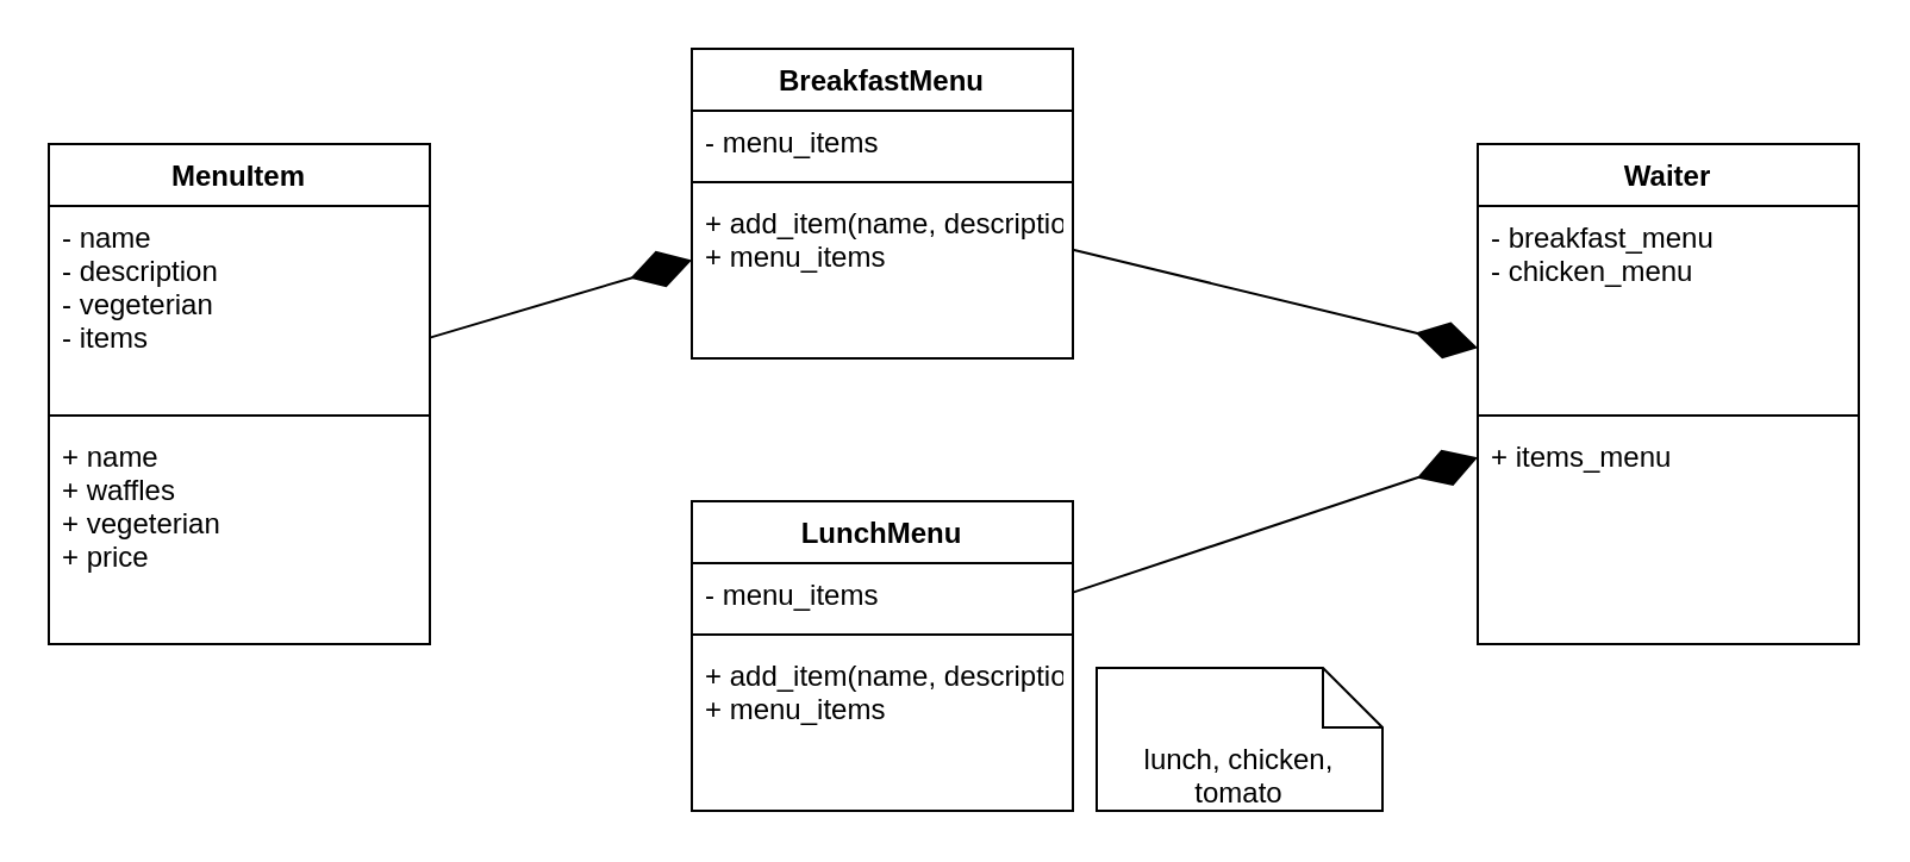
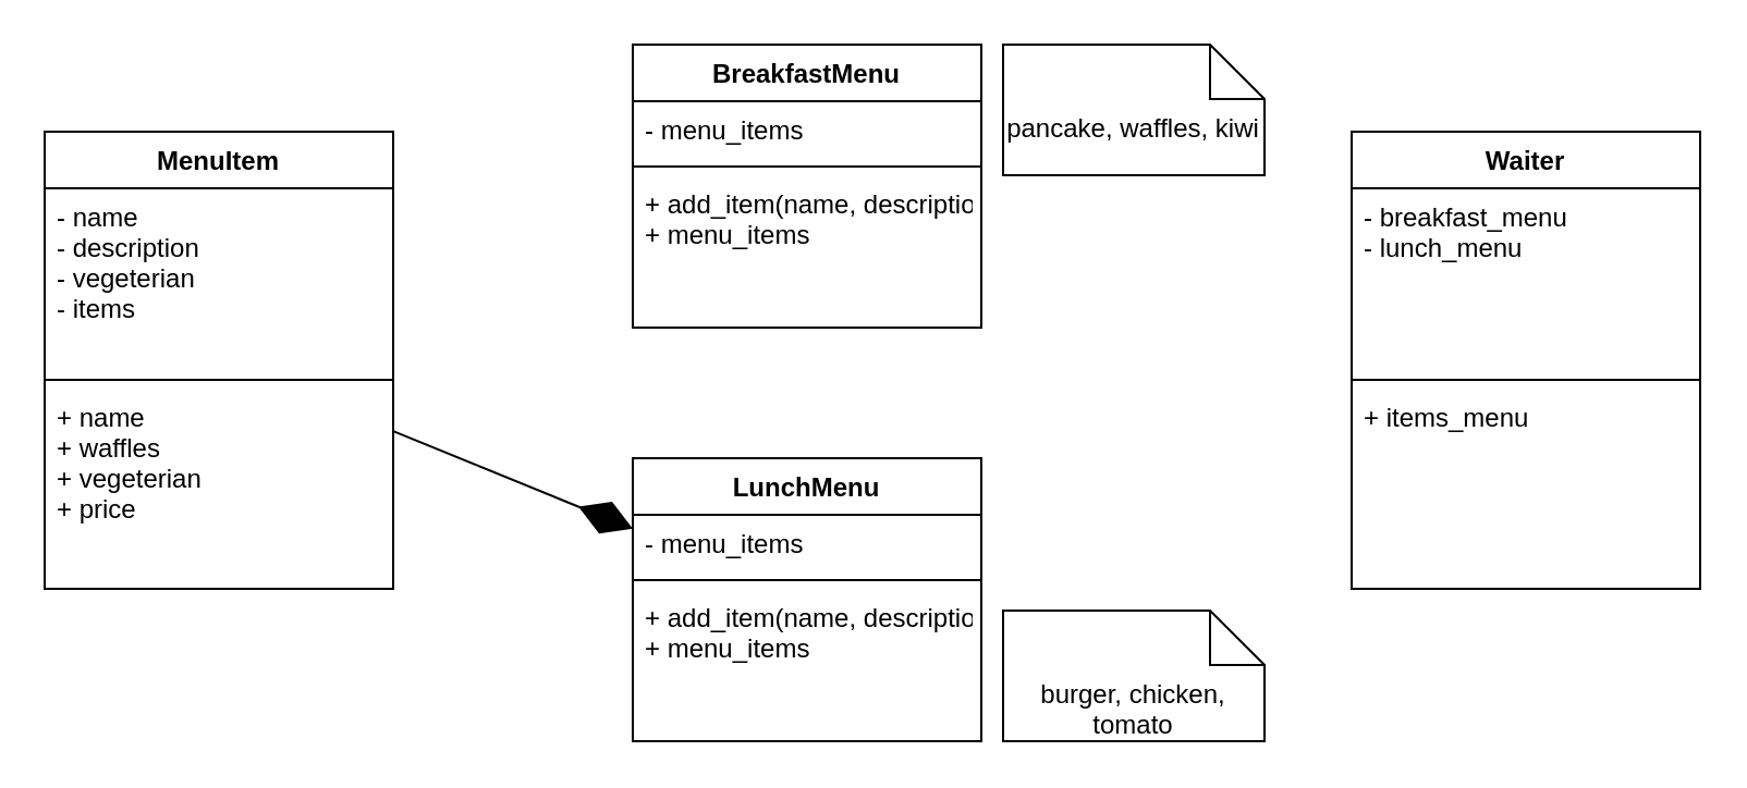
+ <mxCell id="10" value="pancake, waffles, kiwi" style="shape=note2;boundedLbl=1;whiteSpace=wrap;html=1;size=25;verticalAlign=top;align=center;" vertex="1" parent="1"><mxGeometry x="460" y="20" width="120" height="60" as="geometry" /></mxCell>
- <mxCell id="19" value="- breakfast_menu&#10;- chicken_menu" style="text;strokeColor=none;fillColor=none;align=left;verticalAlign=top;spacingLeft=4;spacingRight=4;overflow=hidden;rotatable=0;points=[[0,0.5],[1,0.5]];portConstraint=eastwest;" vertex="1" parent="18"><mxGeometry y="26" width="160" height="84" as="geometry" /></mxCell>
+ <mxCell id="19" value="- breakfast_menu&#10;- lunch_menu" style="text;strokeColor=none;fillColor=none;align=left;verticalAlign=top;spacingLeft=4;spacingRight=4;overflow=hidden;rotatable=0;points=[[0,0.5],[1,0.5]];portConstraint=eastwest;" vertex="1" parent="18"><mxGeometry y="26" width="160" height="84" as="geometry" /></mxCell>
- <mxCell id="22" value="" style="endArrow=diamondThin;endFill=1;endSize=24;html=1;" edge="1" parent="1" source="6" target="18"><mxGeometry width="160" relative="1" as="geometry"><mxPoint x="190" y="151.296" as="sourcePoint" /><mxPoint x="300" y="118.704" as="targetPoint" /></mxGeometry></mxCell>
- <mxCell id="16" value="" style="endArrow=diamondThin;endFill=1;endSize=24;html=1;" edge="1" parent="1" source="2" target="6"><mxGeometry width="160" relative="1" as="geometry"><mxPoint x="140" y="280" as="sourcePoint" /><mxPoint x="300" y="280" as="targetPoint" /></mxGeometry></mxCell>
+ <mxCell id="17" value="" style="endArrow=diamondThin;endFill=1;endSize=24;html=1;" edge="1" parent="1" source="2" target="11"><mxGeometry width="160" relative="1" as="geometry"><mxPoint x="190" y="123.148" as="sourcePoint" /><mxPoint x="300" y="106.852" as="targetPoint" /></mxGeometry></mxCell>
- <mxCell id="23" value="" style="endArrow=diamondThin;endFill=1;endSize=24;html=1;" edge="1" parent="1" source="11" target="18"><mxGeometry width="160" relative="1" as="geometry"><mxPoint x="190" y="207.593" as="sourcePoint" /><mxPoint x="300" y="252.407" as="targetPoint" /></mxGeometry></mxCell>
- <mxCell id="15" value="lunch, chicken, tomato" style="shape=note2;boundedLbl=1;whiteSpace=wrap;html=1;size=25;verticalAlign=top;align=center;" vertex="1" parent="1"><mxGeometry x="460" y="280" width="120" height="60" as="geometry" /></mxCell>
+ <mxCell id="15" value="burger, chicken, tomato" style="shape=note2;boundedLbl=1;whiteSpace=wrap;html=1;size=25;verticalAlign=top;align=center;" vertex="1" parent="1"><mxGeometry x="460" y="280" width="120" height="60" as="geometry" /></mxCell>
